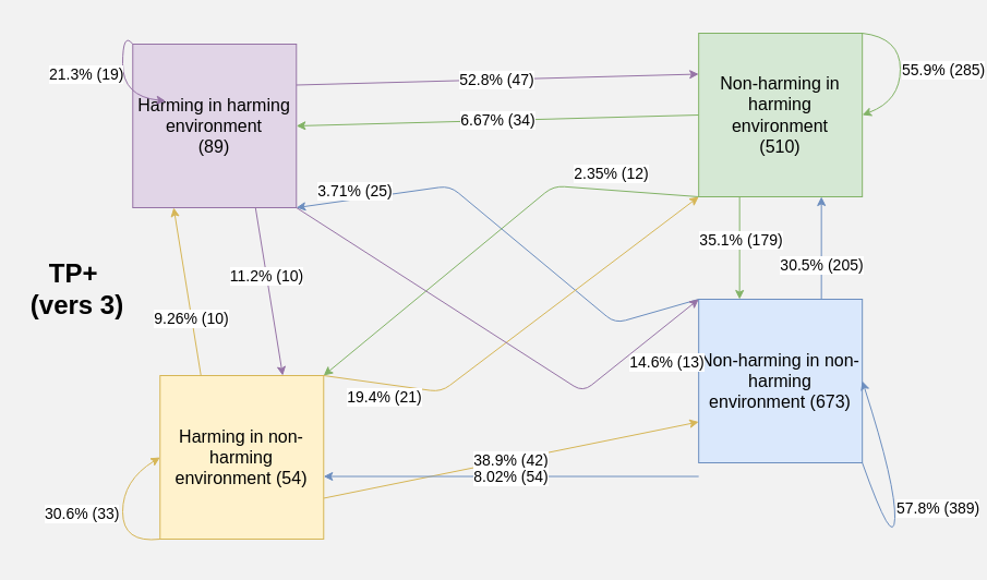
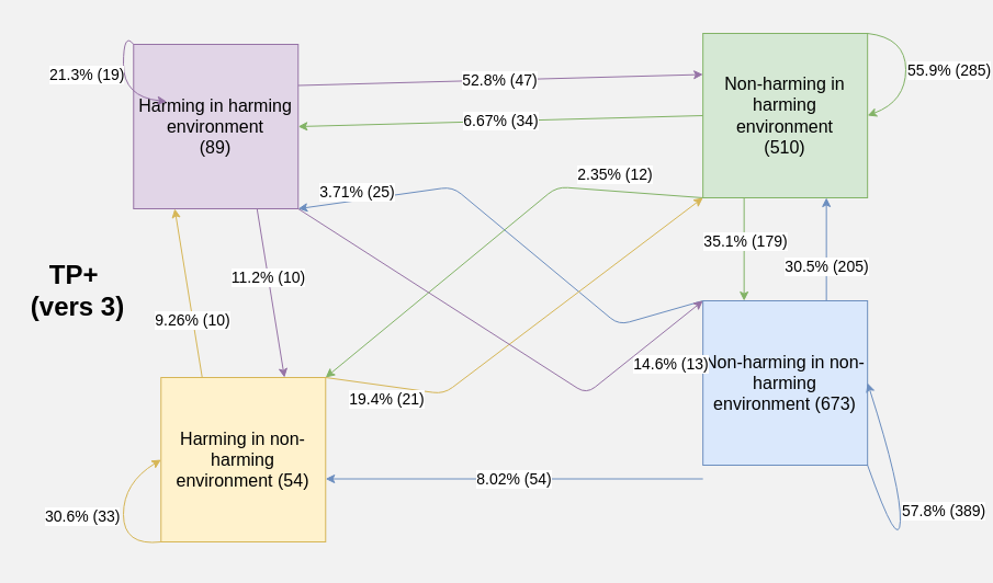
- <mxCell id="7" value="&lt;font style=&quot;font-size: 14px;&quot;&gt;38.9% (42)&lt;/font&gt;" style="endArrow=classic;html=1;rounded=0;entryX=0;entryY=0.75;entryDx=0;entryDy=0;fillColor=#fff2cc;strokeColor=#d6b656;exitX=1;exitY=0.75;exitDx=0;exitDy=0;" parent="2" source="6" target="5" edge="1"><mxGeometry width="50" height="50" relative="1" as="geometry"><mxPoint x="237" y="479" as="sourcePoint" /><mxPoint x="539" y="479.916" as="targetPoint" /></mxGeometry></mxCell>
